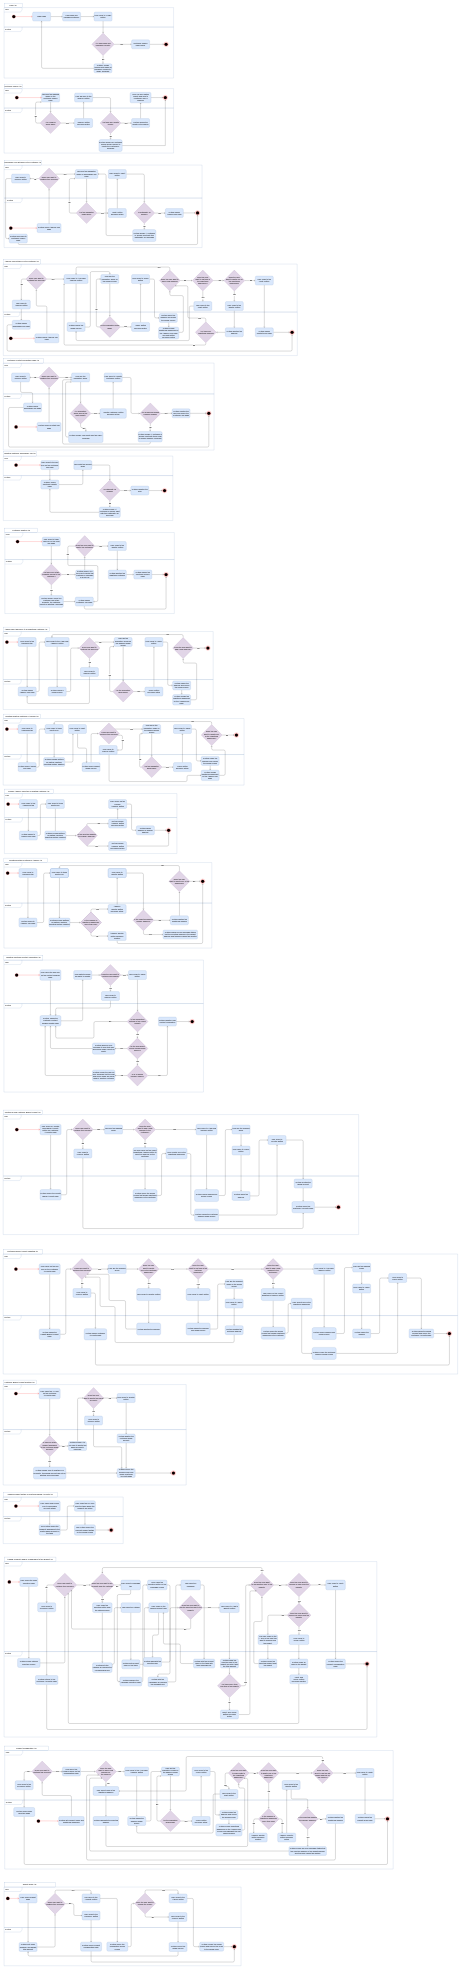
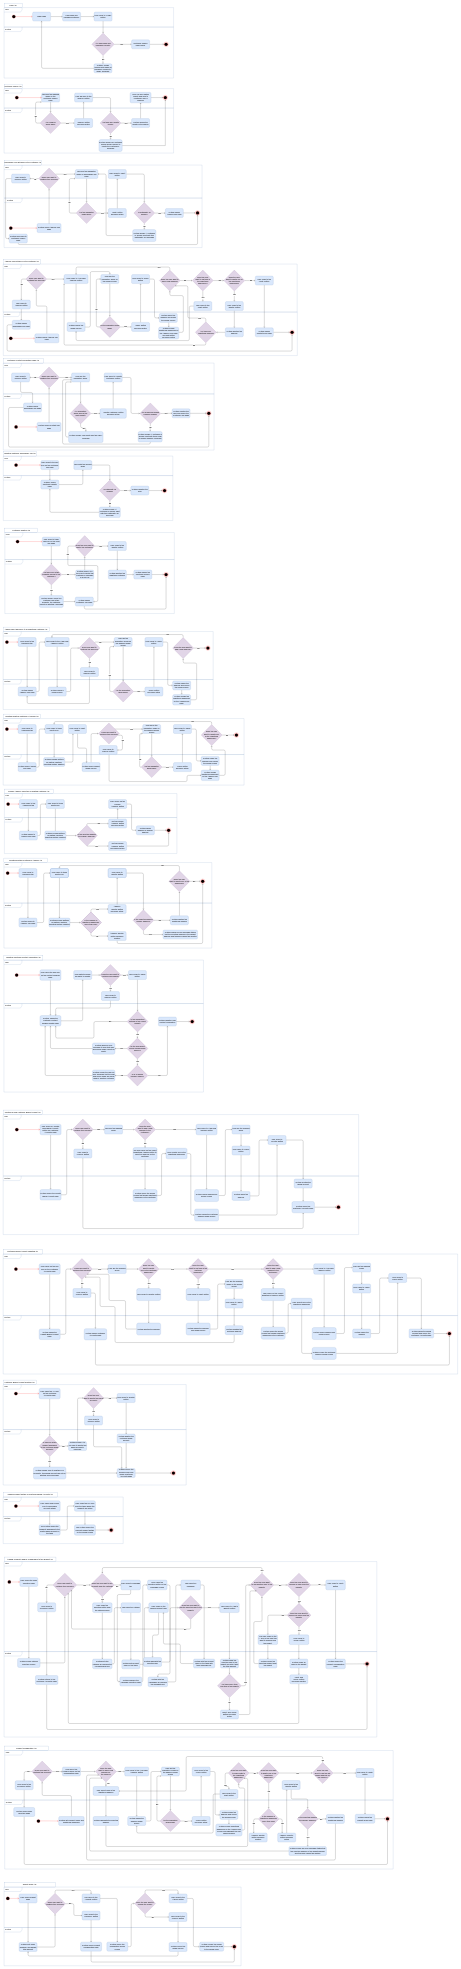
- <mxCell id="640" value="System lists the catalogs by opening the corresponding box" style="rounded=1;whiteSpace=wrap;html=1;fillStyle=auto;fillColor=#dae8fc;strokeColor=#6c8ebf;" parent="1" vertex="1"><mxGeometry x="616" y="11085" width="130" height="65" as="geometry" /></mxCell>
+ <mxCell id="640" value="System lists the catalogs by opening the corresponding box" style="rounded=1;whiteSpace=wrap;html=1;fillStyle=auto;fillColor=#dae8fc;strokeColor=#6c8ebf;" parent="1" vertex="1"><mxGeometry x="616" y="11060" width="130" height="65" as="geometry" /></mxCell>
